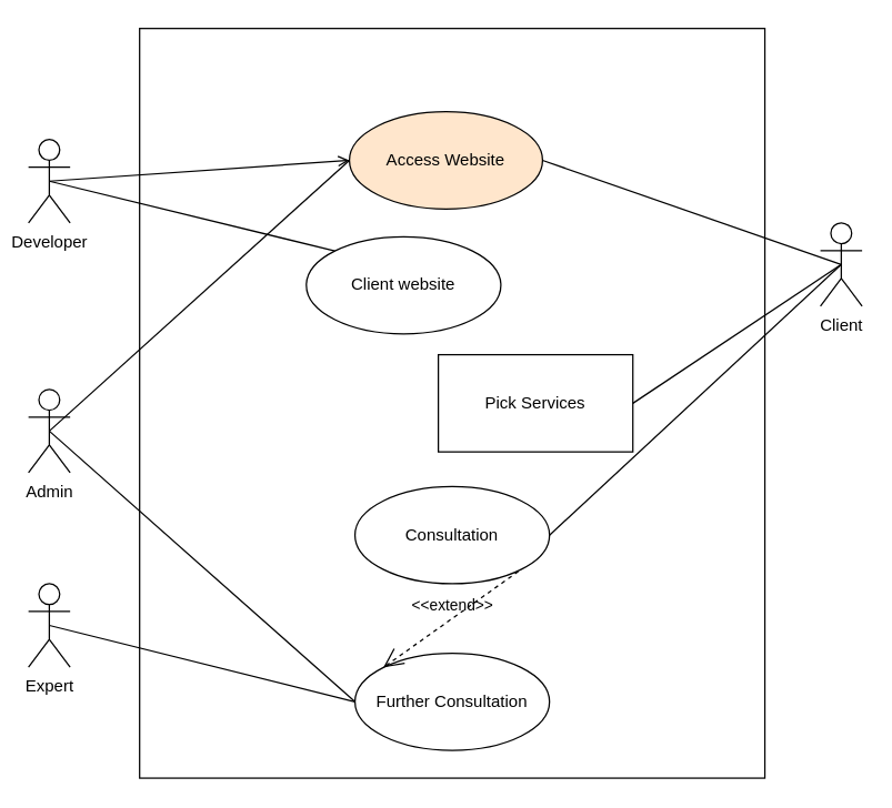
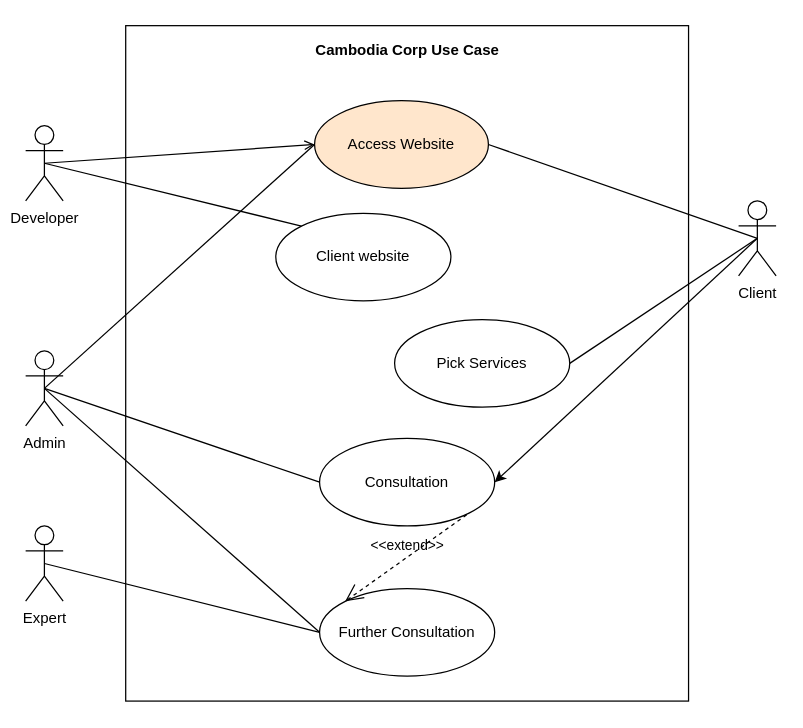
+ <mxCell id="15" value="&lt;b&gt;Cambodia Corp Use Case&lt;/b&gt;" style="text;html=1;align=center;verticalAlign=middle;resizable=0;points=[];autosize=1;strokeColor=none;fillColor=none;" vertex="1" parent="1"><mxGeometry x="245" y="30" width="160" height="20" as="geometry" /></mxCell>
- <mxCell id="8" value="Pick Services" style="whiteSpace=wrap;html=1;rounded=0;" vertex="1" parent="1"><mxGeometry x="315" y="255" width="140" height="70" as="geometry" /></mxCell>
+ <mxCell id="8" value="Pick Services" style="ellipse;whiteSpace=wrap;html=1;" vertex="1" parent="1"><mxGeometry x="315" y="255" width="140" height="70" as="geometry" /></mxCell>
+ <mxCell id="18" value="" style="edgeStyle=none;html=1;endArrow=none;verticalAlign=bottom;exitX=0.5;exitY=0.5;exitDx=0;exitDy=0;exitPerimeter=0;entryX=0;entryY=0.5;entryDx=0;entryDy=0;" edge="1" parent="1" source="16" target="7"><mxGeometry width="160" relative="1" as="geometry"><mxPoint x="390" y="310" as="sourcePoint" /><mxPoint x="550" y="310" as="targetPoint" /></mxGeometry></mxCell>
- <mxCell id="14" value="" style="edgeStyle=none;html=1;endArrow=none;verticalAlign=bottom;exitX=0.5;exitY=0.5;exitDx=0;exitDy=0;exitPerimeter=0;entryX=1;entryY=0.5;entryDx=0;entryDy=0;" edge="1" parent="1" source="5" target="7"><mxGeometry width="160" relative="1" as="geometry"><mxPoint x="390" y="310" as="sourcePoint" /><mxPoint x="550" y="310" as="targetPoint" /></mxGeometry></mxCell>
+ <mxCell id="14" value="" style="edgeStyle=none;html=1;endArrow=classic;verticalAlign=bottom;exitX=0.5;exitY=0.5;exitDx=0;exitDy=0;exitPerimeter=0;entryX=1;entryY=0.5;entryDx=0;entryDy=0;" edge="1" parent="1" source="5" target="7"><mxGeometry width="160" relative="1" as="geometry"><mxPoint x="390" y="310" as="sourcePoint" /><mxPoint x="550" y="310" as="targetPoint" /></mxGeometry></mxCell>
